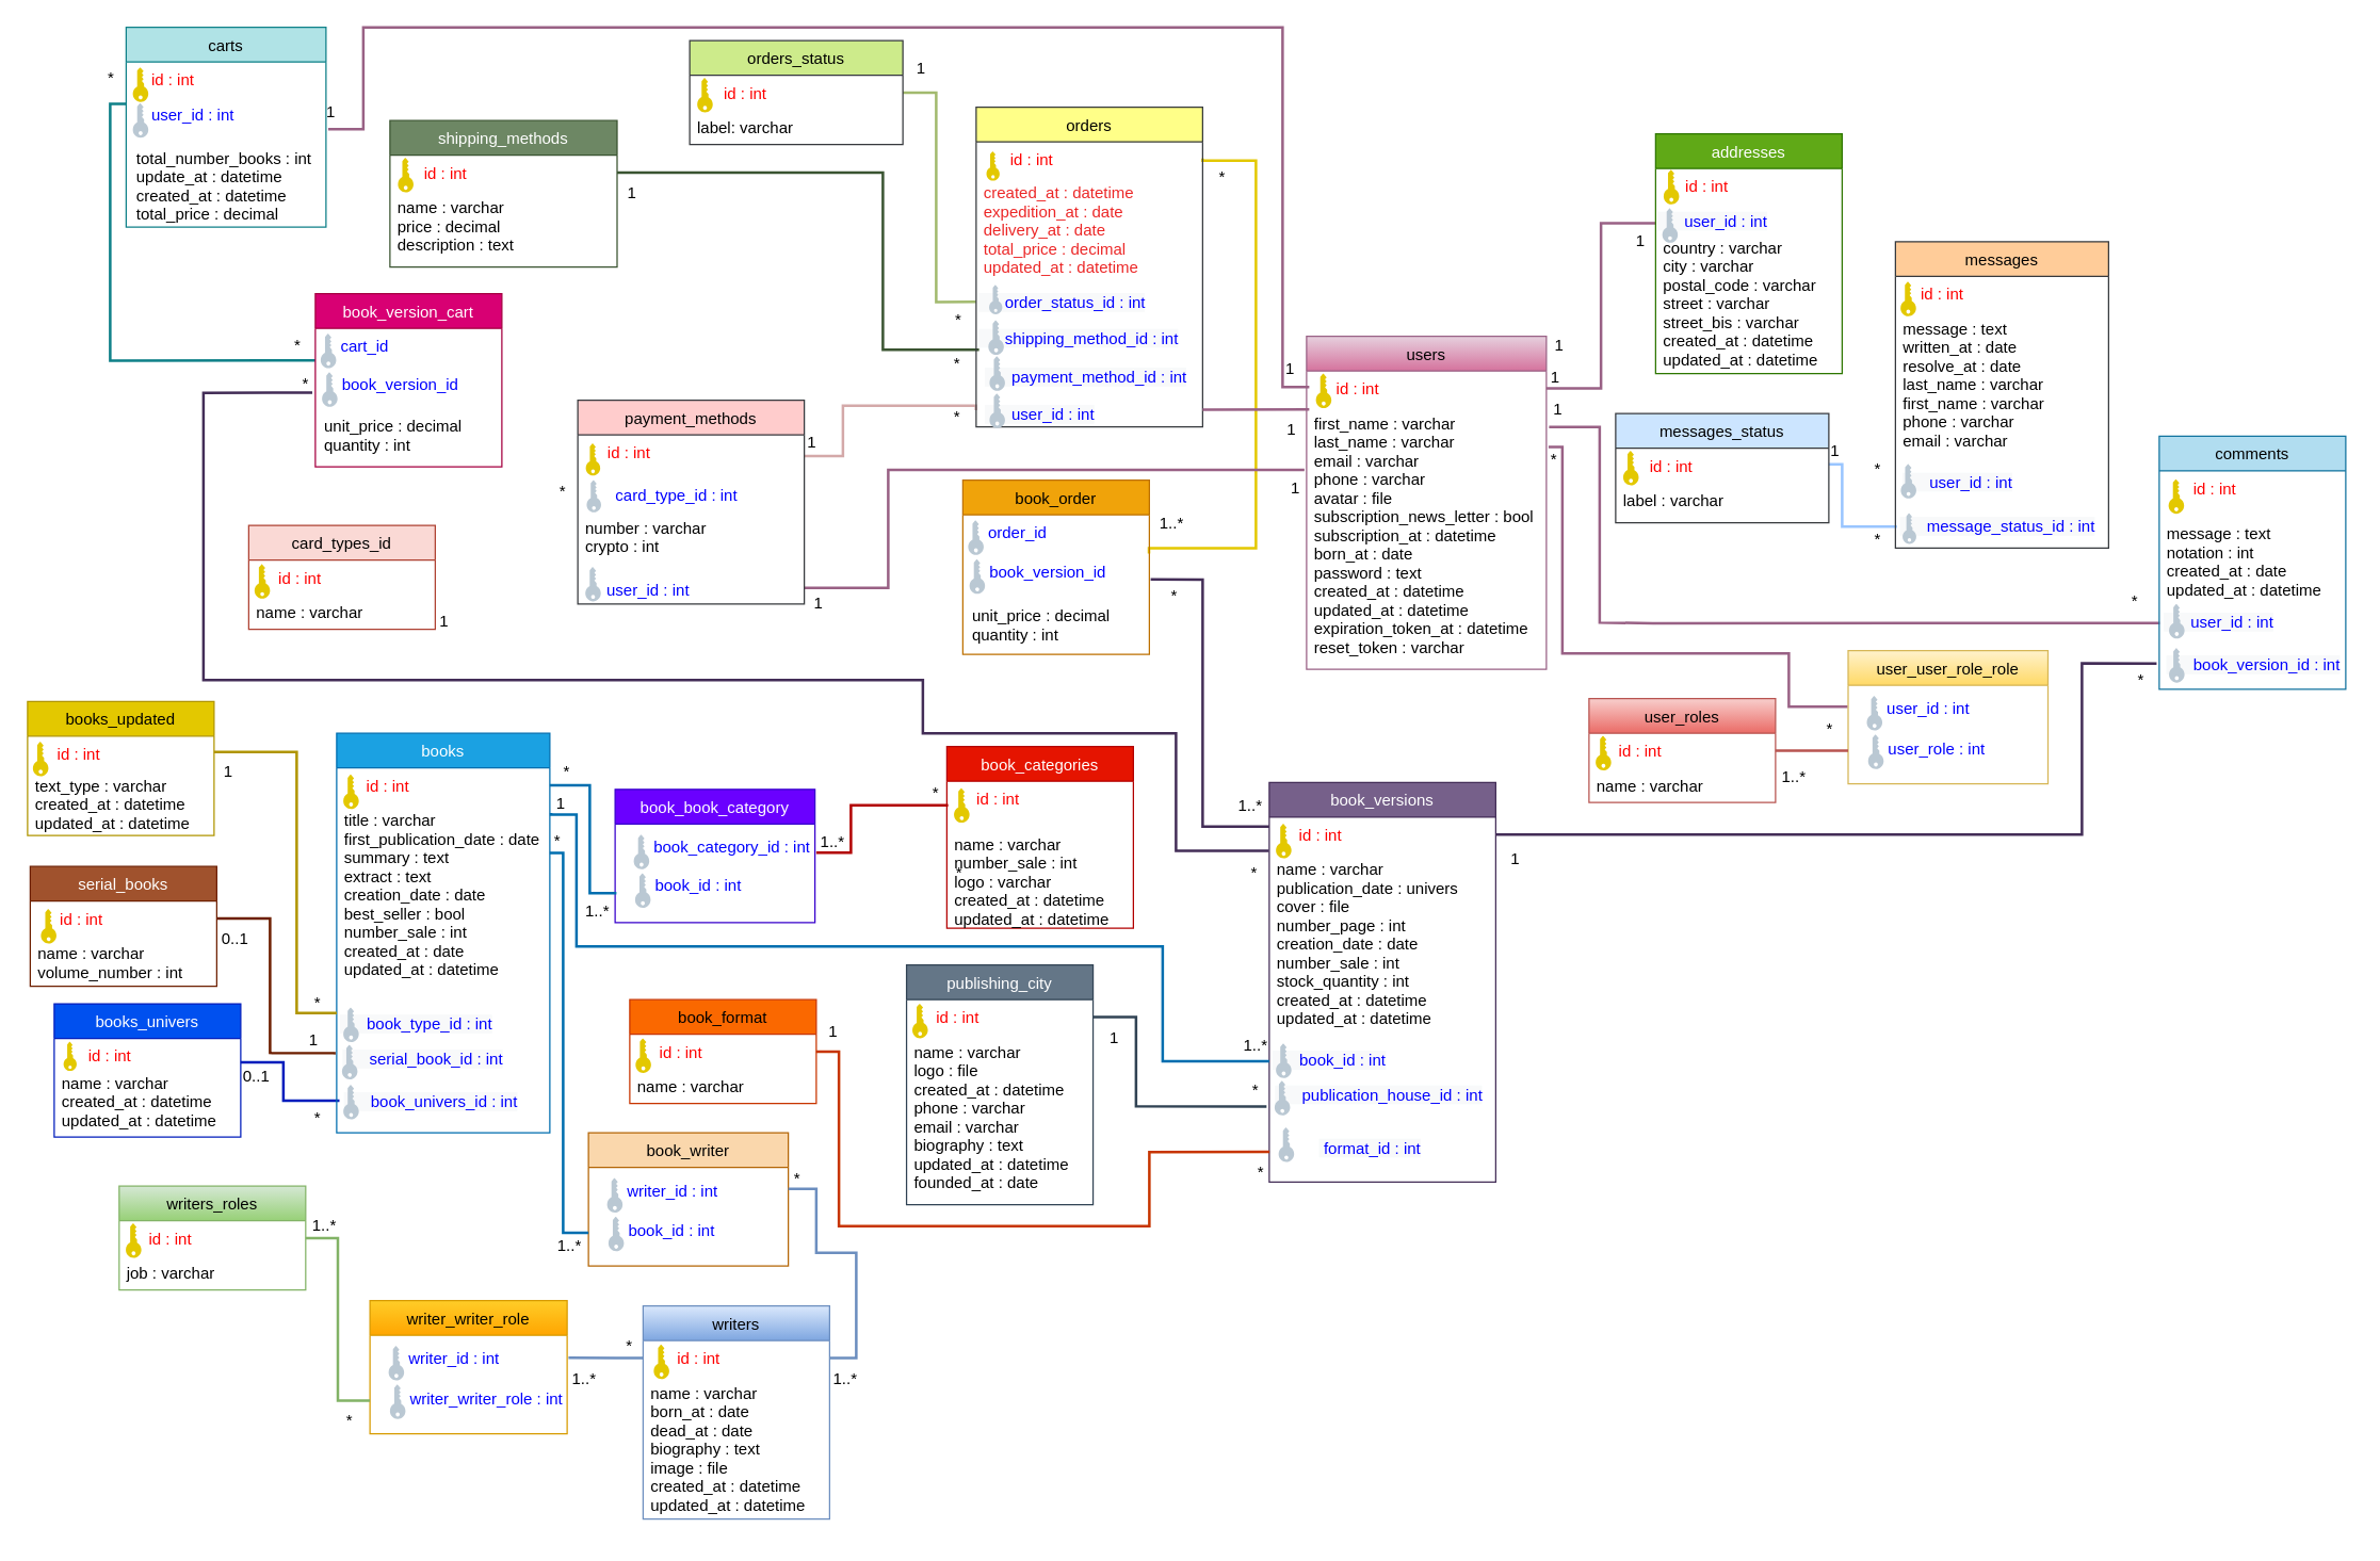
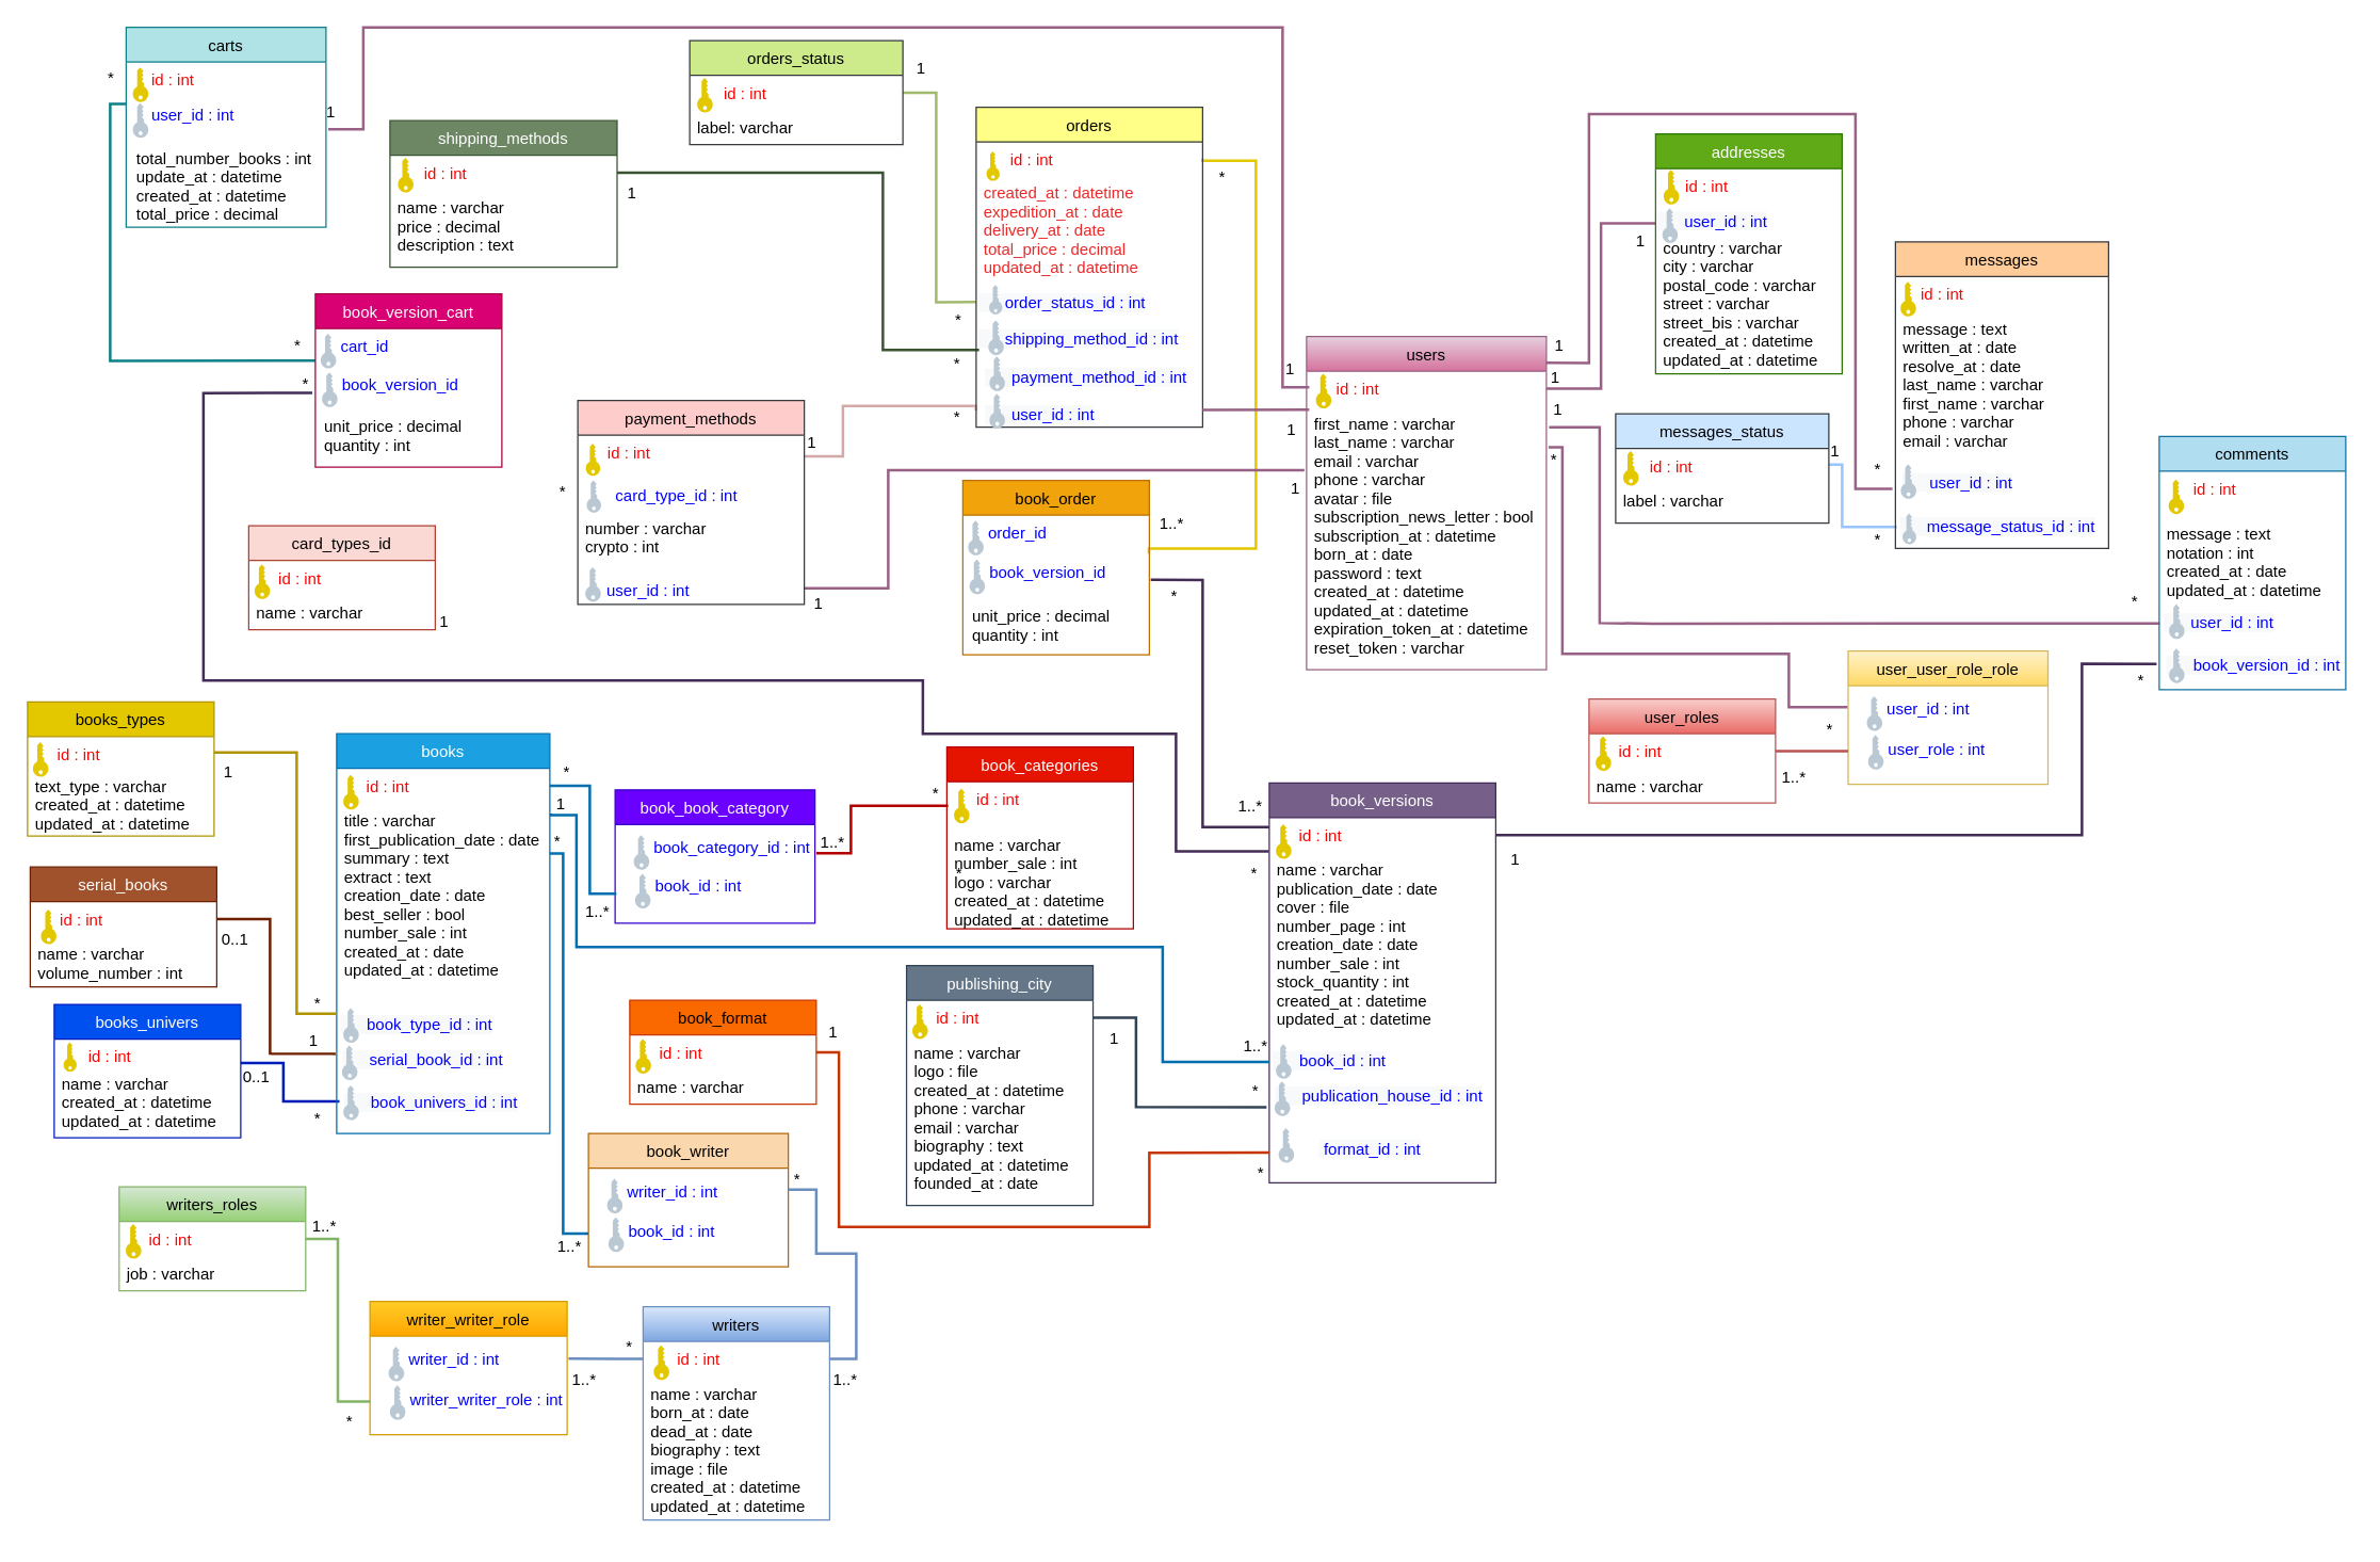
+ <mxCell id="234" style="edgeStyle=orthogonalEdgeStyle;rounded=0;orthogonalLoop=1;jettySize=auto;html=1;entryX=0.998;entryY=0.079;entryDx=0;entryDy=0;entryPerimeter=0;strokeWidth=2;endArrow=none;endFill=0;fillColor=#e6d0de;gradientColor=#d5739d;strokeColor=#996185;exitX=-0.014;exitY=0.749;exitDx=0;exitDy=0;exitPerimeter=0;" parent="1" source="280" target="34" edge="1"><mxGeometry relative="1" as="geometry"><mxPoint x="1232" y="80" as="sourcePoint" /><Array as="points"><mxPoint x="1392" y="366" /><mxPoint x="1392" y="85" /><mxPoint x="1192" y="85" /><mxPoint x="1192" y="272" /></Array></mxGeometry></mxCell>
- <mxCell id="12" value="books_updated" style="swimlane;fontStyle=0;childLayout=stackLayout;horizontal=1;startSize=26;fillColor=#e3c800;horizontalStack=0;resizeParent=1;resizeParentMax=0;resizeLast=0;collapsible=1;marginBottom=0;fontColor=#000000;strokeColor=#B09500;" parent="11" vertex="1"><mxGeometry width="140" height="100.67" as="geometry" /></mxCell>
+ <mxCell id="12" value="books_types" style="swimlane;fontStyle=0;childLayout=stackLayout;horizontal=1;startSize=26;fillColor=#e3c800;horizontalStack=0;resizeParent=1;resizeParentMax=0;resizeLast=0;collapsible=1;marginBottom=0;fontColor=#000000;strokeColor=#B09500;" parent="11" vertex="1"><mxGeometry width="140" height="100.67" as="geometry" /></mxCell>
- <mxCell id="47" value="name : varchar&#10;publication_date : univers&#10;cover : file&#10;number_page : int&#10;creation_date : date&#10;number_sale : int&#10;stock_quantity : int&#10;created_at : datetime&#10;updated_at : datetime" style="text;strokeColor=none;fillColor=none;align=left;verticalAlign=top;spacingLeft=4;spacingRight=4;overflow=hidden;rotatable=0;points=[[0,0.5],[1,0.5]];portConstraint=eastwest;" parent="45" vertex="1"><mxGeometry y="52" width="170" height="248" as="geometry" /></mxCell>
+ <mxCell id="47" value="name : varchar&#10;publication_date : date&#10;cover : file&#10;number_page : int&#10;creation_date : date&#10;number_sale : int&#10;stock_quantity : int&#10;created_at : datetime&#10;updated_at : datetime" style="text;strokeColor=none;fillColor=none;align=left;verticalAlign=top;spacingLeft=4;spacingRight=4;overflow=hidden;rotatable=0;points=[[0,0.5],[1,0.5]];portConstraint=eastwest;" parent="45" vertex="1"><mxGeometry y="52" width="170" height="248" as="geometry" /></mxCell>
